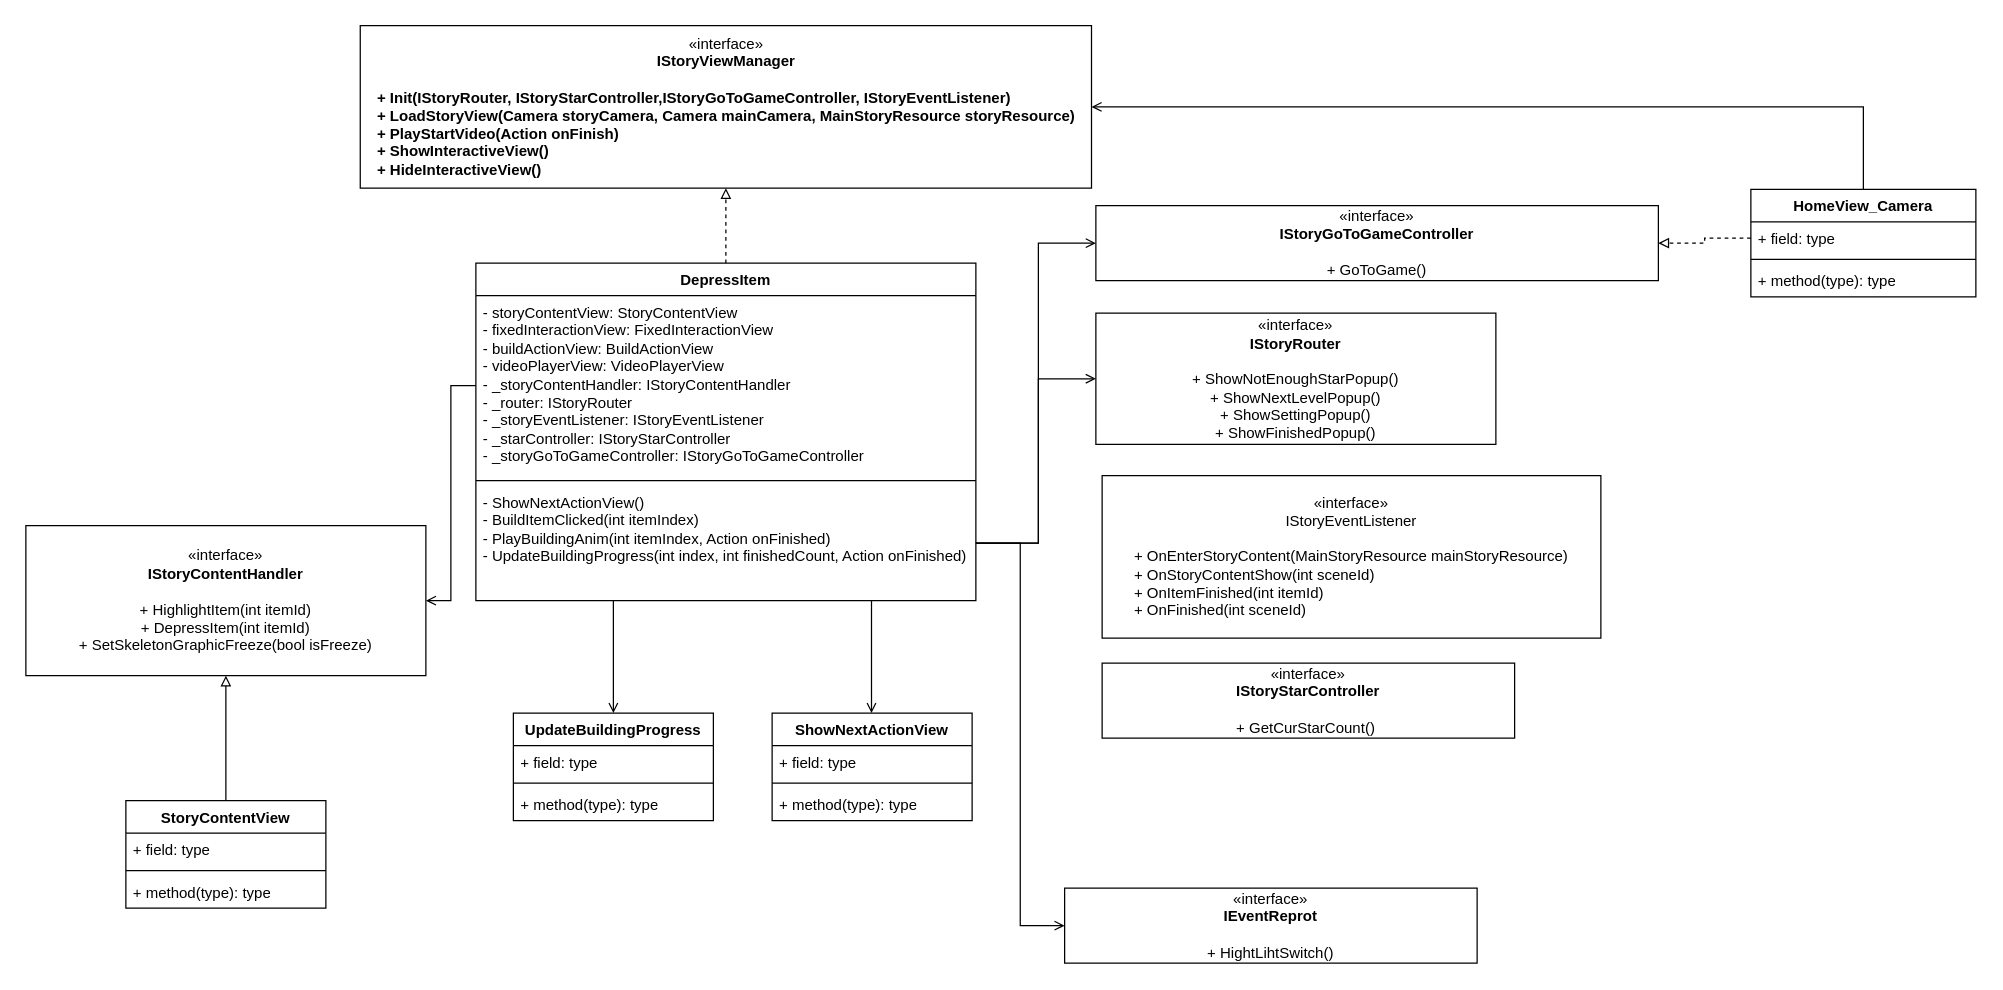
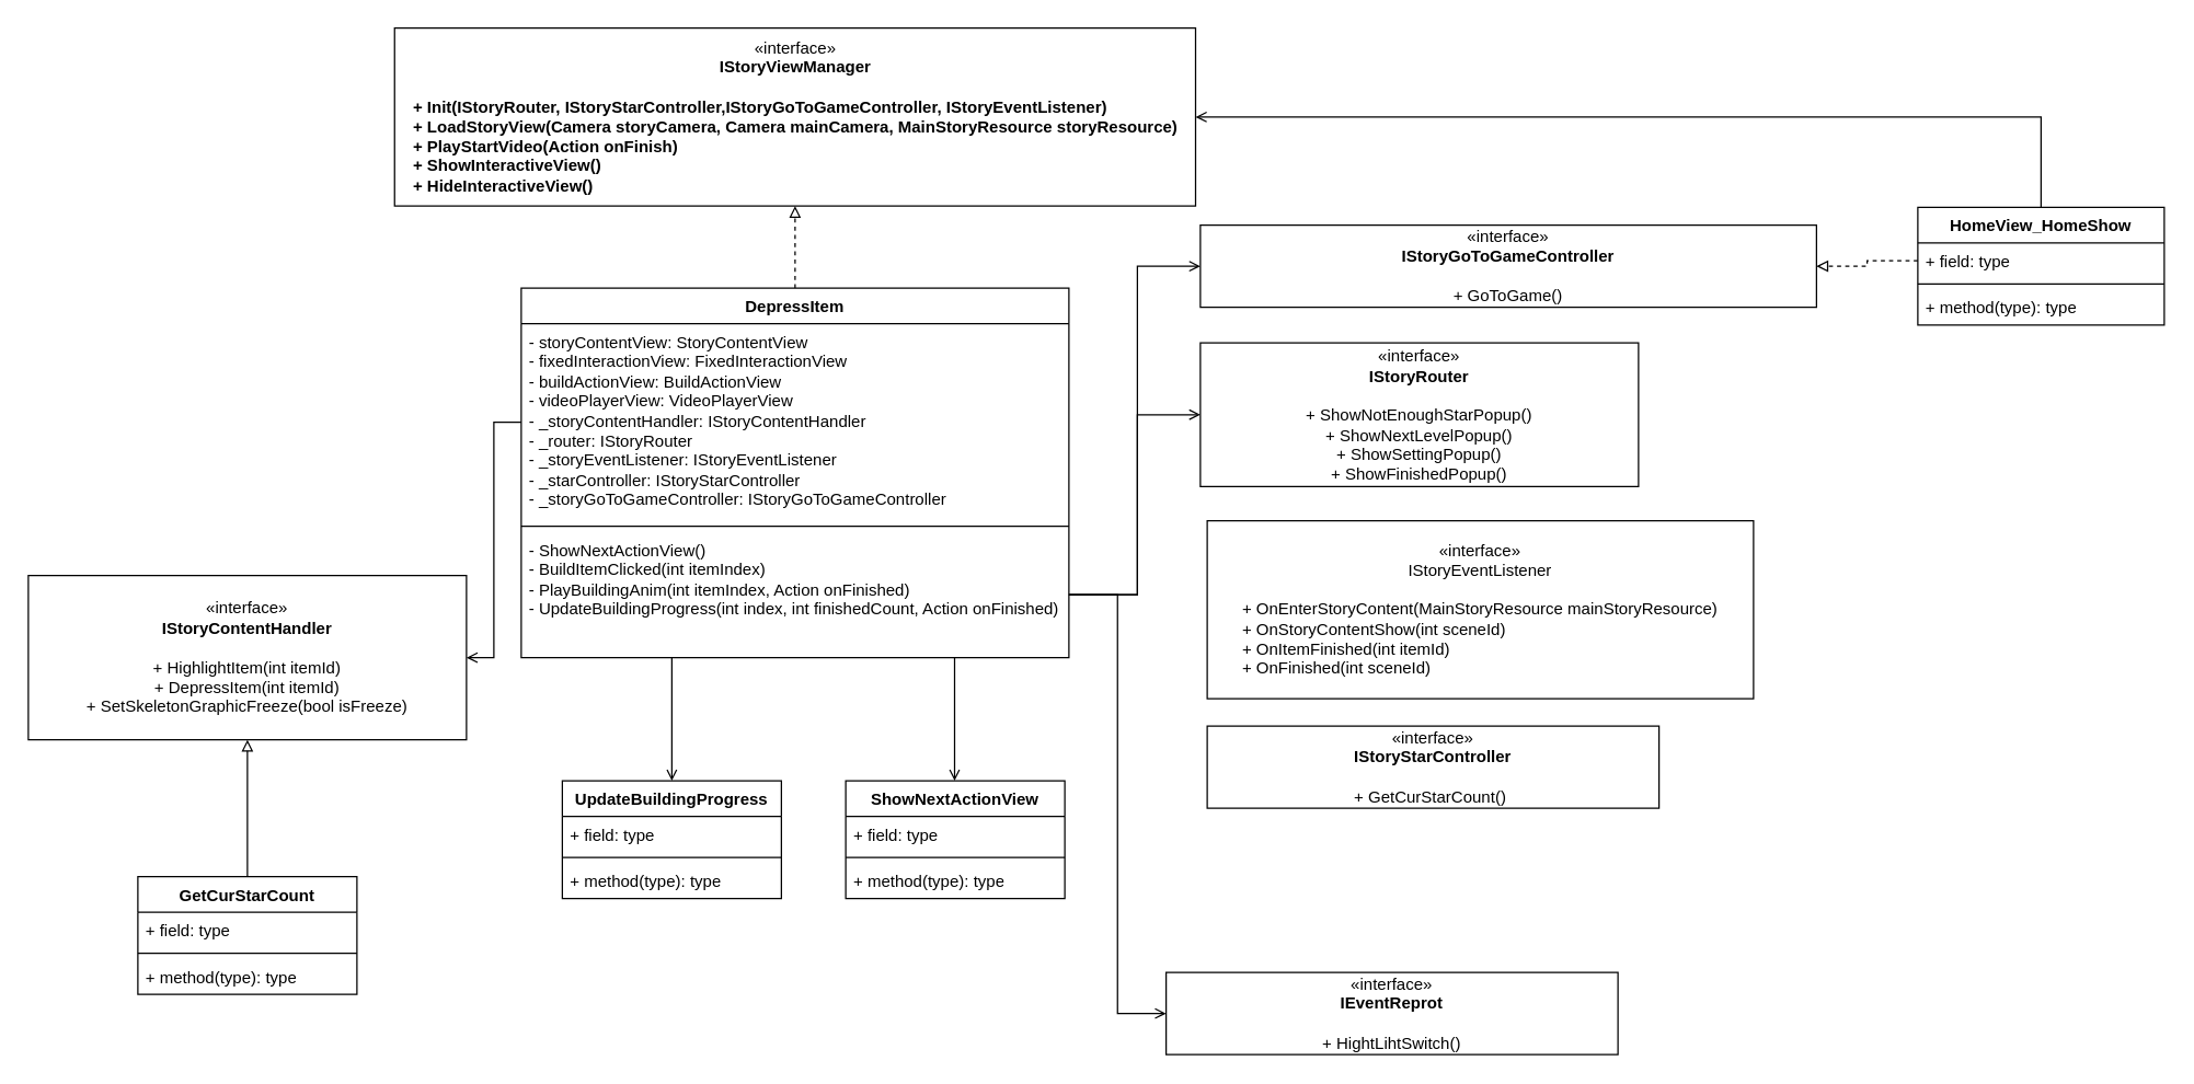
- <mxCell id="30" value="HomeView_Camera" style="swimlane;fontStyle=1;align=center;verticalAlign=top;childLayout=stackLayout;horizontal=1;startSize=26;horizontalStack=0;resizeParent=1;resizeParentMax=0;resizeLast=0;collapsible=1;marginBottom=0;whiteSpace=wrap;html=1;" parent="1" vertex="1"><mxGeometry x="1400" y="151" width="180" height="86" as="geometry" /></mxCell>
+ <mxCell id="30" value="HomeView_HomeShow" style="swimlane;fontStyle=1;align=center;verticalAlign=top;childLayout=stackLayout;horizontal=1;startSize=26;horizontalStack=0;resizeParent=1;resizeParentMax=0;resizeLast=0;collapsible=1;marginBottom=0;whiteSpace=wrap;html=1;" parent="1" vertex="1"><mxGeometry x="1400" y="151" width="180" height="86" as="geometry" /></mxCell>
- <mxCell id="12" value="StoryContentView" style="swimlane;fontStyle=1;align=center;verticalAlign=top;childLayout=stackLayout;horizontal=1;startSize=26;horizontalStack=0;resizeParent=1;resizeParentMax=0;resizeLast=0;collapsible=1;marginBottom=0;whiteSpace=wrap;html=1;" parent="1" vertex="1"><mxGeometry x="100" y="640" width="160" height="86" as="geometry" /></mxCell>
+ <mxCell id="12" value="GetCurStarCount" style="swimlane;fontStyle=1;align=center;verticalAlign=top;childLayout=stackLayout;horizontal=1;startSize=26;horizontalStack=0;resizeParent=1;resizeParentMax=0;resizeLast=0;collapsible=1;marginBottom=0;whiteSpace=wrap;html=1;" parent="1" vertex="1"><mxGeometry x="100" y="640" width="160" height="86" as="geometry" /></mxCell>
